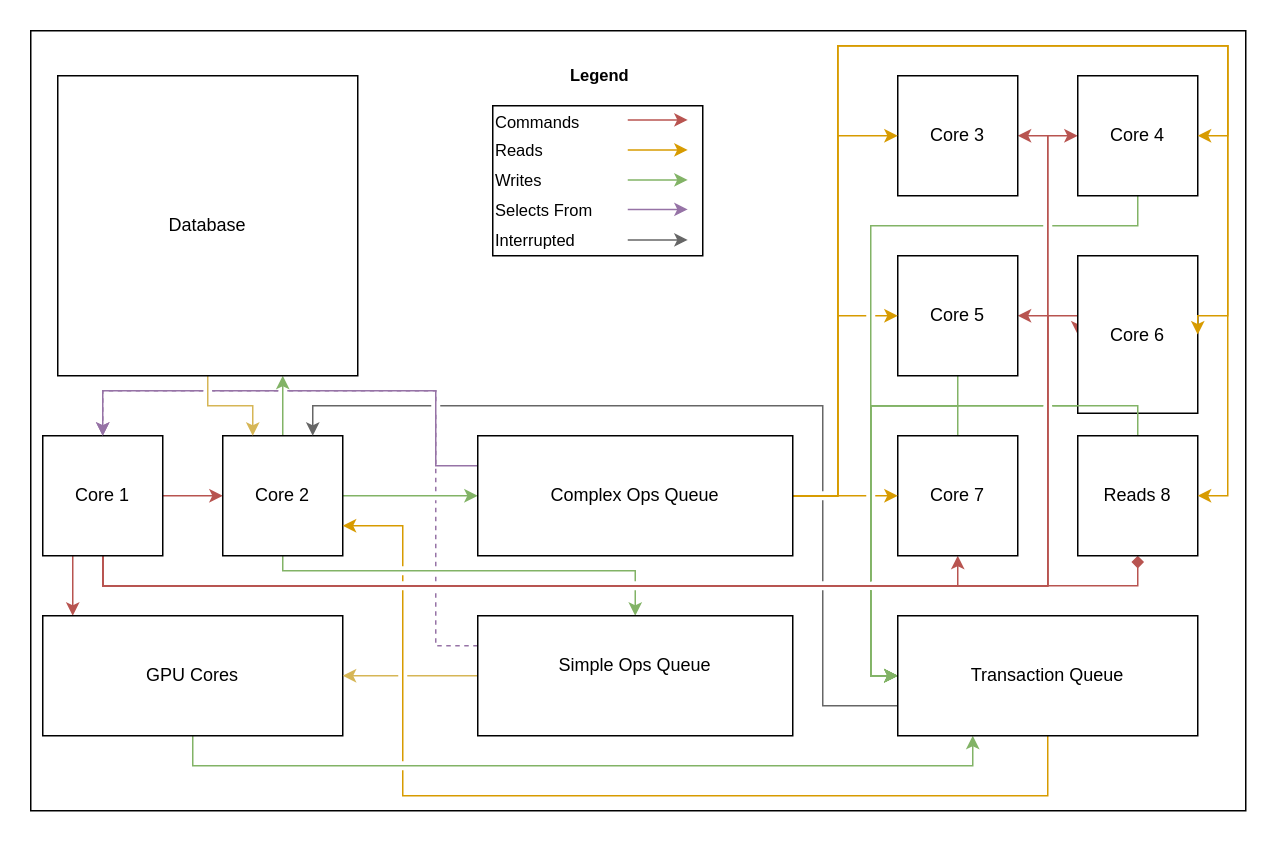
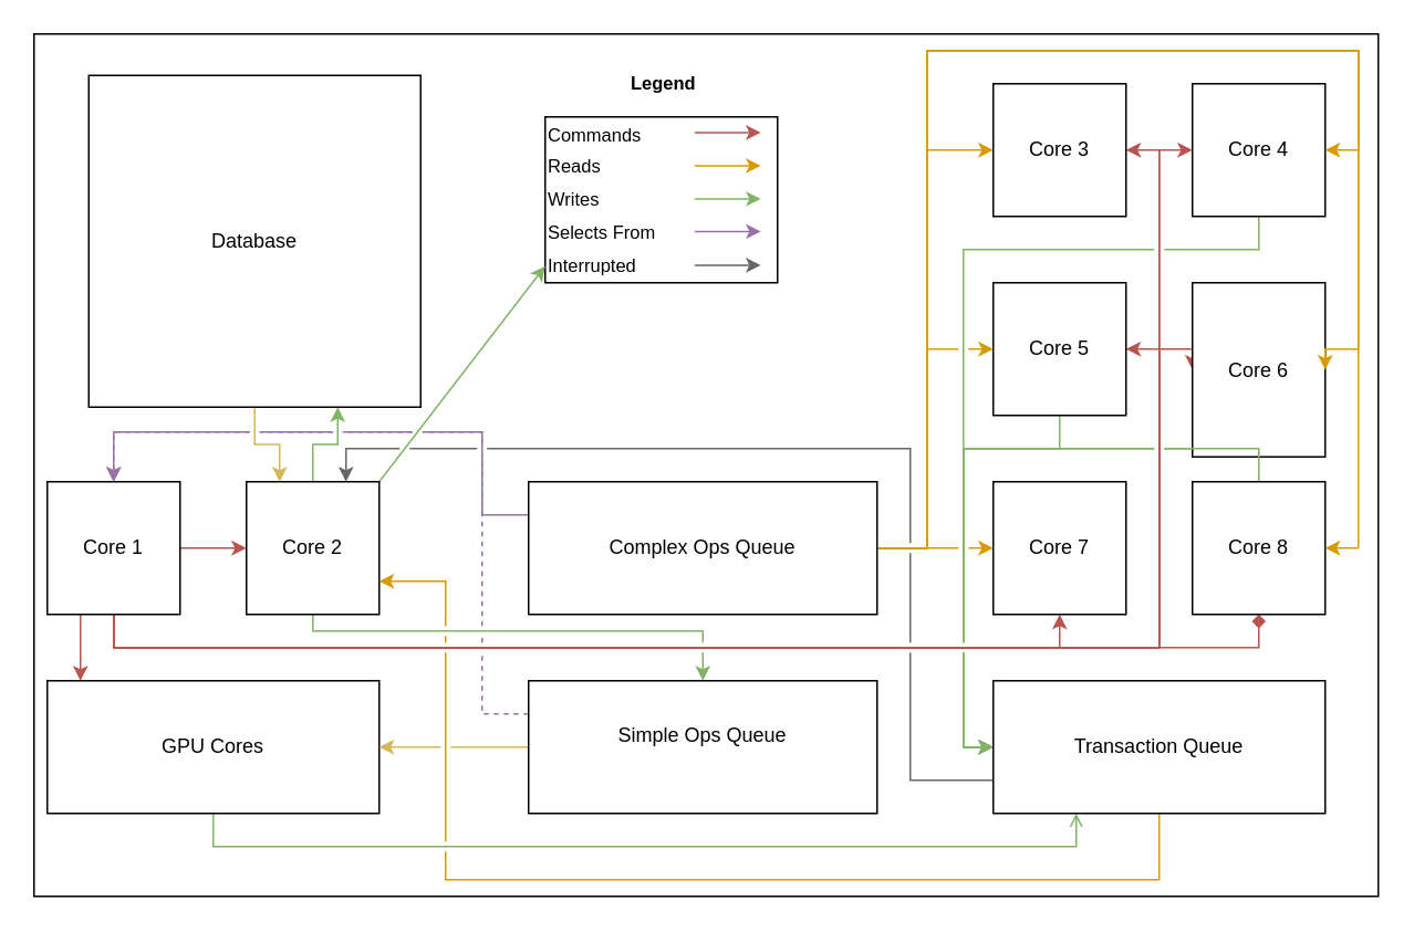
- <mxCell id="30" value="Database" style="rounded=0;whiteSpace=wrap;html=1;" vertex="1" parent="1"><mxGeometry x="38" y="50" width="200" height="200" as="geometry" /></mxCell>
+ <mxCell id="30" value="Database" style="rounded=0;whiteSpace=wrap;html=1;" vertex="1" parent="1"><mxGeometry x="53" y="45" width="200" height="200" as="geometry" /></mxCell>
- <mxCell id="16" style="edgeStyle=orthogonalEdgeStyle;rounded=0;jumpStyle=gap;orthogonalLoop=1;jettySize=auto;html=1;entryX=0;entryY=0.5;entryDx=0;entryDy=0;fontSize=7;fontColor=#000000;strokeColor=#82b366;fillColor=#d5e8d4;exitX=0.5;exitY=0;exitDx=0;exitDy=0;" edge="1" parent="1" source="17" target="43"><mxGeometry relative="1" as="geometry"><Array as="points"><mxPoint x="638" y="270" /><mxPoint x="580" y="270" /><mxPoint x="580" y="450" /></Array></mxGeometry></mxCell>
- <mxCell id="23" style="edgeStyle=orthogonalEdgeStyle;rounded=0;jumpStyle=arc;orthogonalLoop=1;jettySize=auto;html=1;entryX=0;entryY=0.5;entryDx=0;entryDy=0;strokeColor=#82b366;fillColor=#d5e8d4;" edge="1" parent="1" source="26" target="38"><mxGeometry relative="1" as="geometry" /></mxCell>
+ <mxCell id="23" style="edgeStyle=orthogonalEdgeStyle;rounded=0;jumpStyle=arc;orthogonalLoop=1;jettySize=auto;html=1;strokeColor=#82b366;fillColor=#d5e8d4;" edge="1" parent="1" source="26" target="56"><mxGeometry relative="1" as="geometry" /></mxCell>
- <mxCell id="19" value="Reads 8" style="rounded=0;whiteSpace=wrap;html=1;" vertex="1" parent="1"><mxGeometry x="718" y="290" width="80" height="80" as="geometry" /></mxCell>
+ <mxCell id="19" value="Core 8" style="rounded=0;whiteSpace=wrap;html=1;" vertex="1" parent="1"><mxGeometry x="718" y="290" width="80" height="80" as="geometry" /></mxCell>
- <mxCell id="39" style="edgeStyle=orthogonalEdgeStyle;rounded=0;jumpStyle=arc;orthogonalLoop=1;jettySize=auto;html=1;entryX=0.25;entryY=1;entryDx=0;entryDy=0;fontSize=7;fontColor=#000000;strokeColor=#82b366;fillColor=#d5e8d4;" edge="1" parent="1" source="40" target="43"><mxGeometry relative="1" as="geometry"><Array as="points"><mxPoint x="128" y="510" /><mxPoint x="648" y="510" /></Array></mxGeometry></mxCell>
+ <mxCell id="39" style="edgeStyle=orthogonalEdgeStyle;rounded=0;jumpStyle=arc;orthogonalLoop=1;jettySize=auto;html=1;entryX=0.25;entryY=1;entryDx=0;entryDy=0;fontSize=7;fontColor=#000000;strokeColor=#82b366;fillColor=#d5e8d4;endArrow=open;" edge="1" parent="1" source="40" target="43"><mxGeometry relative="1" as="geometry"><Array as="points"><mxPoint x="128" y="510" /><mxPoint x="648" y="510" /></Array></mxGeometry></mxCell>
